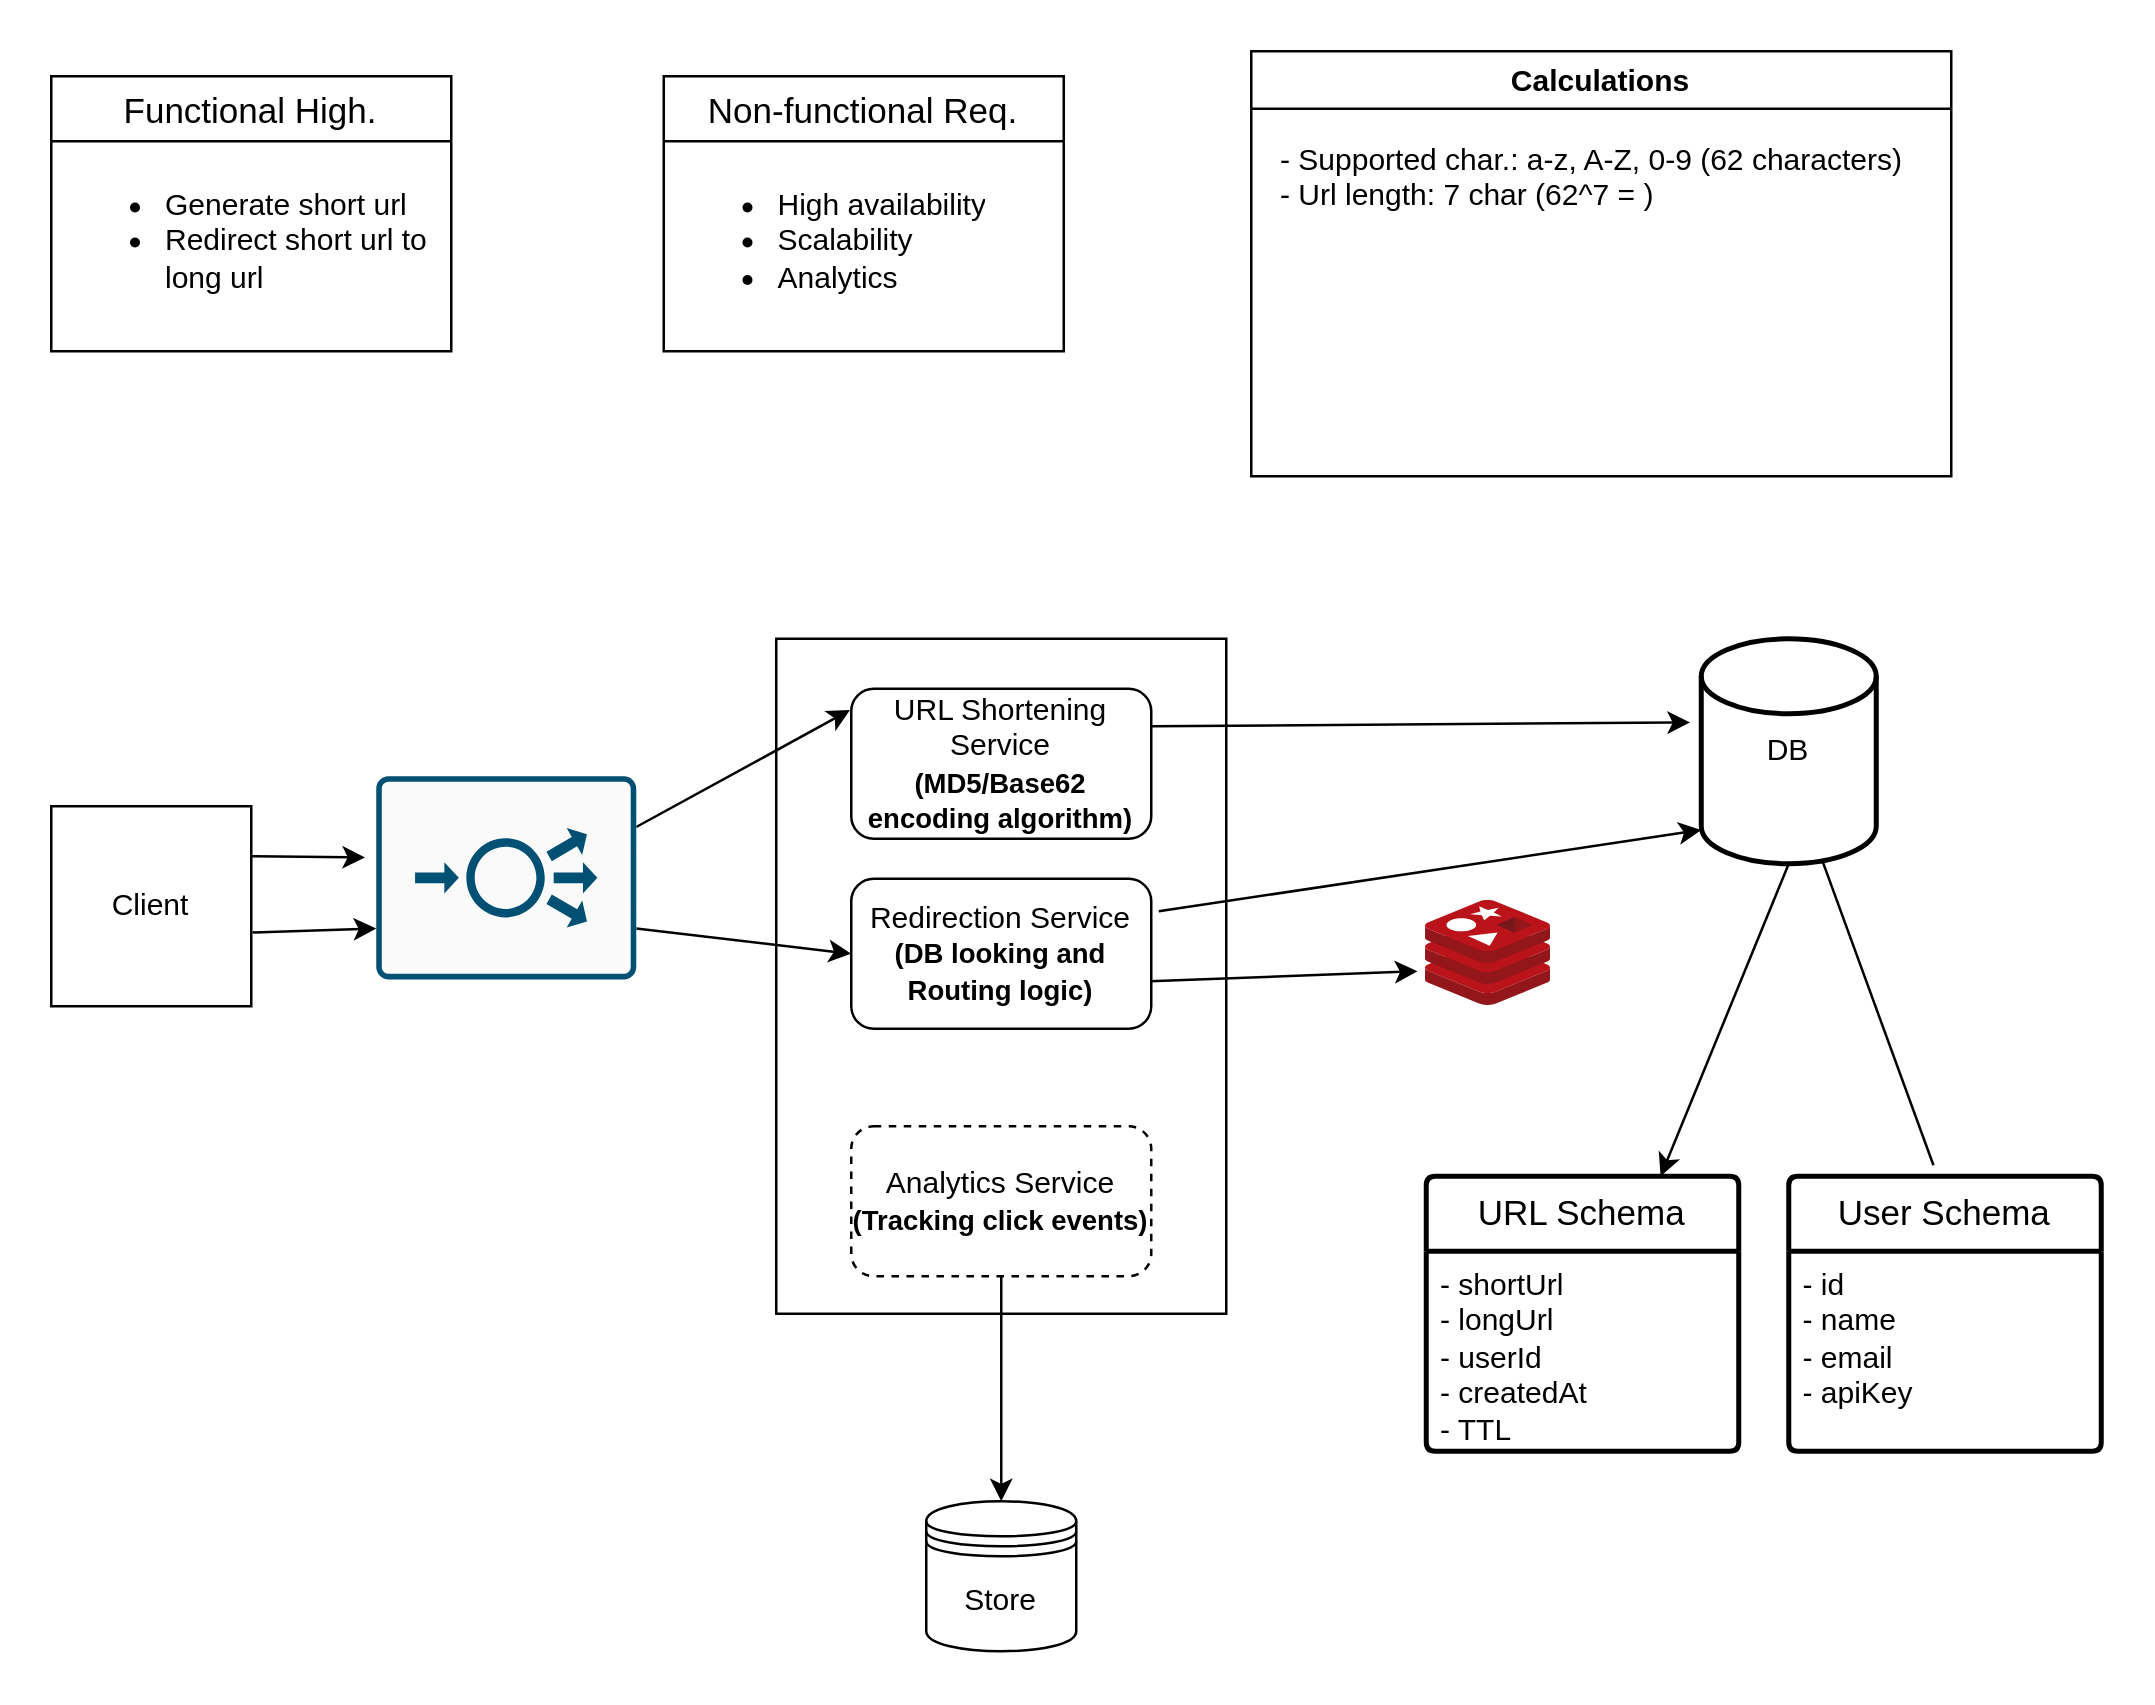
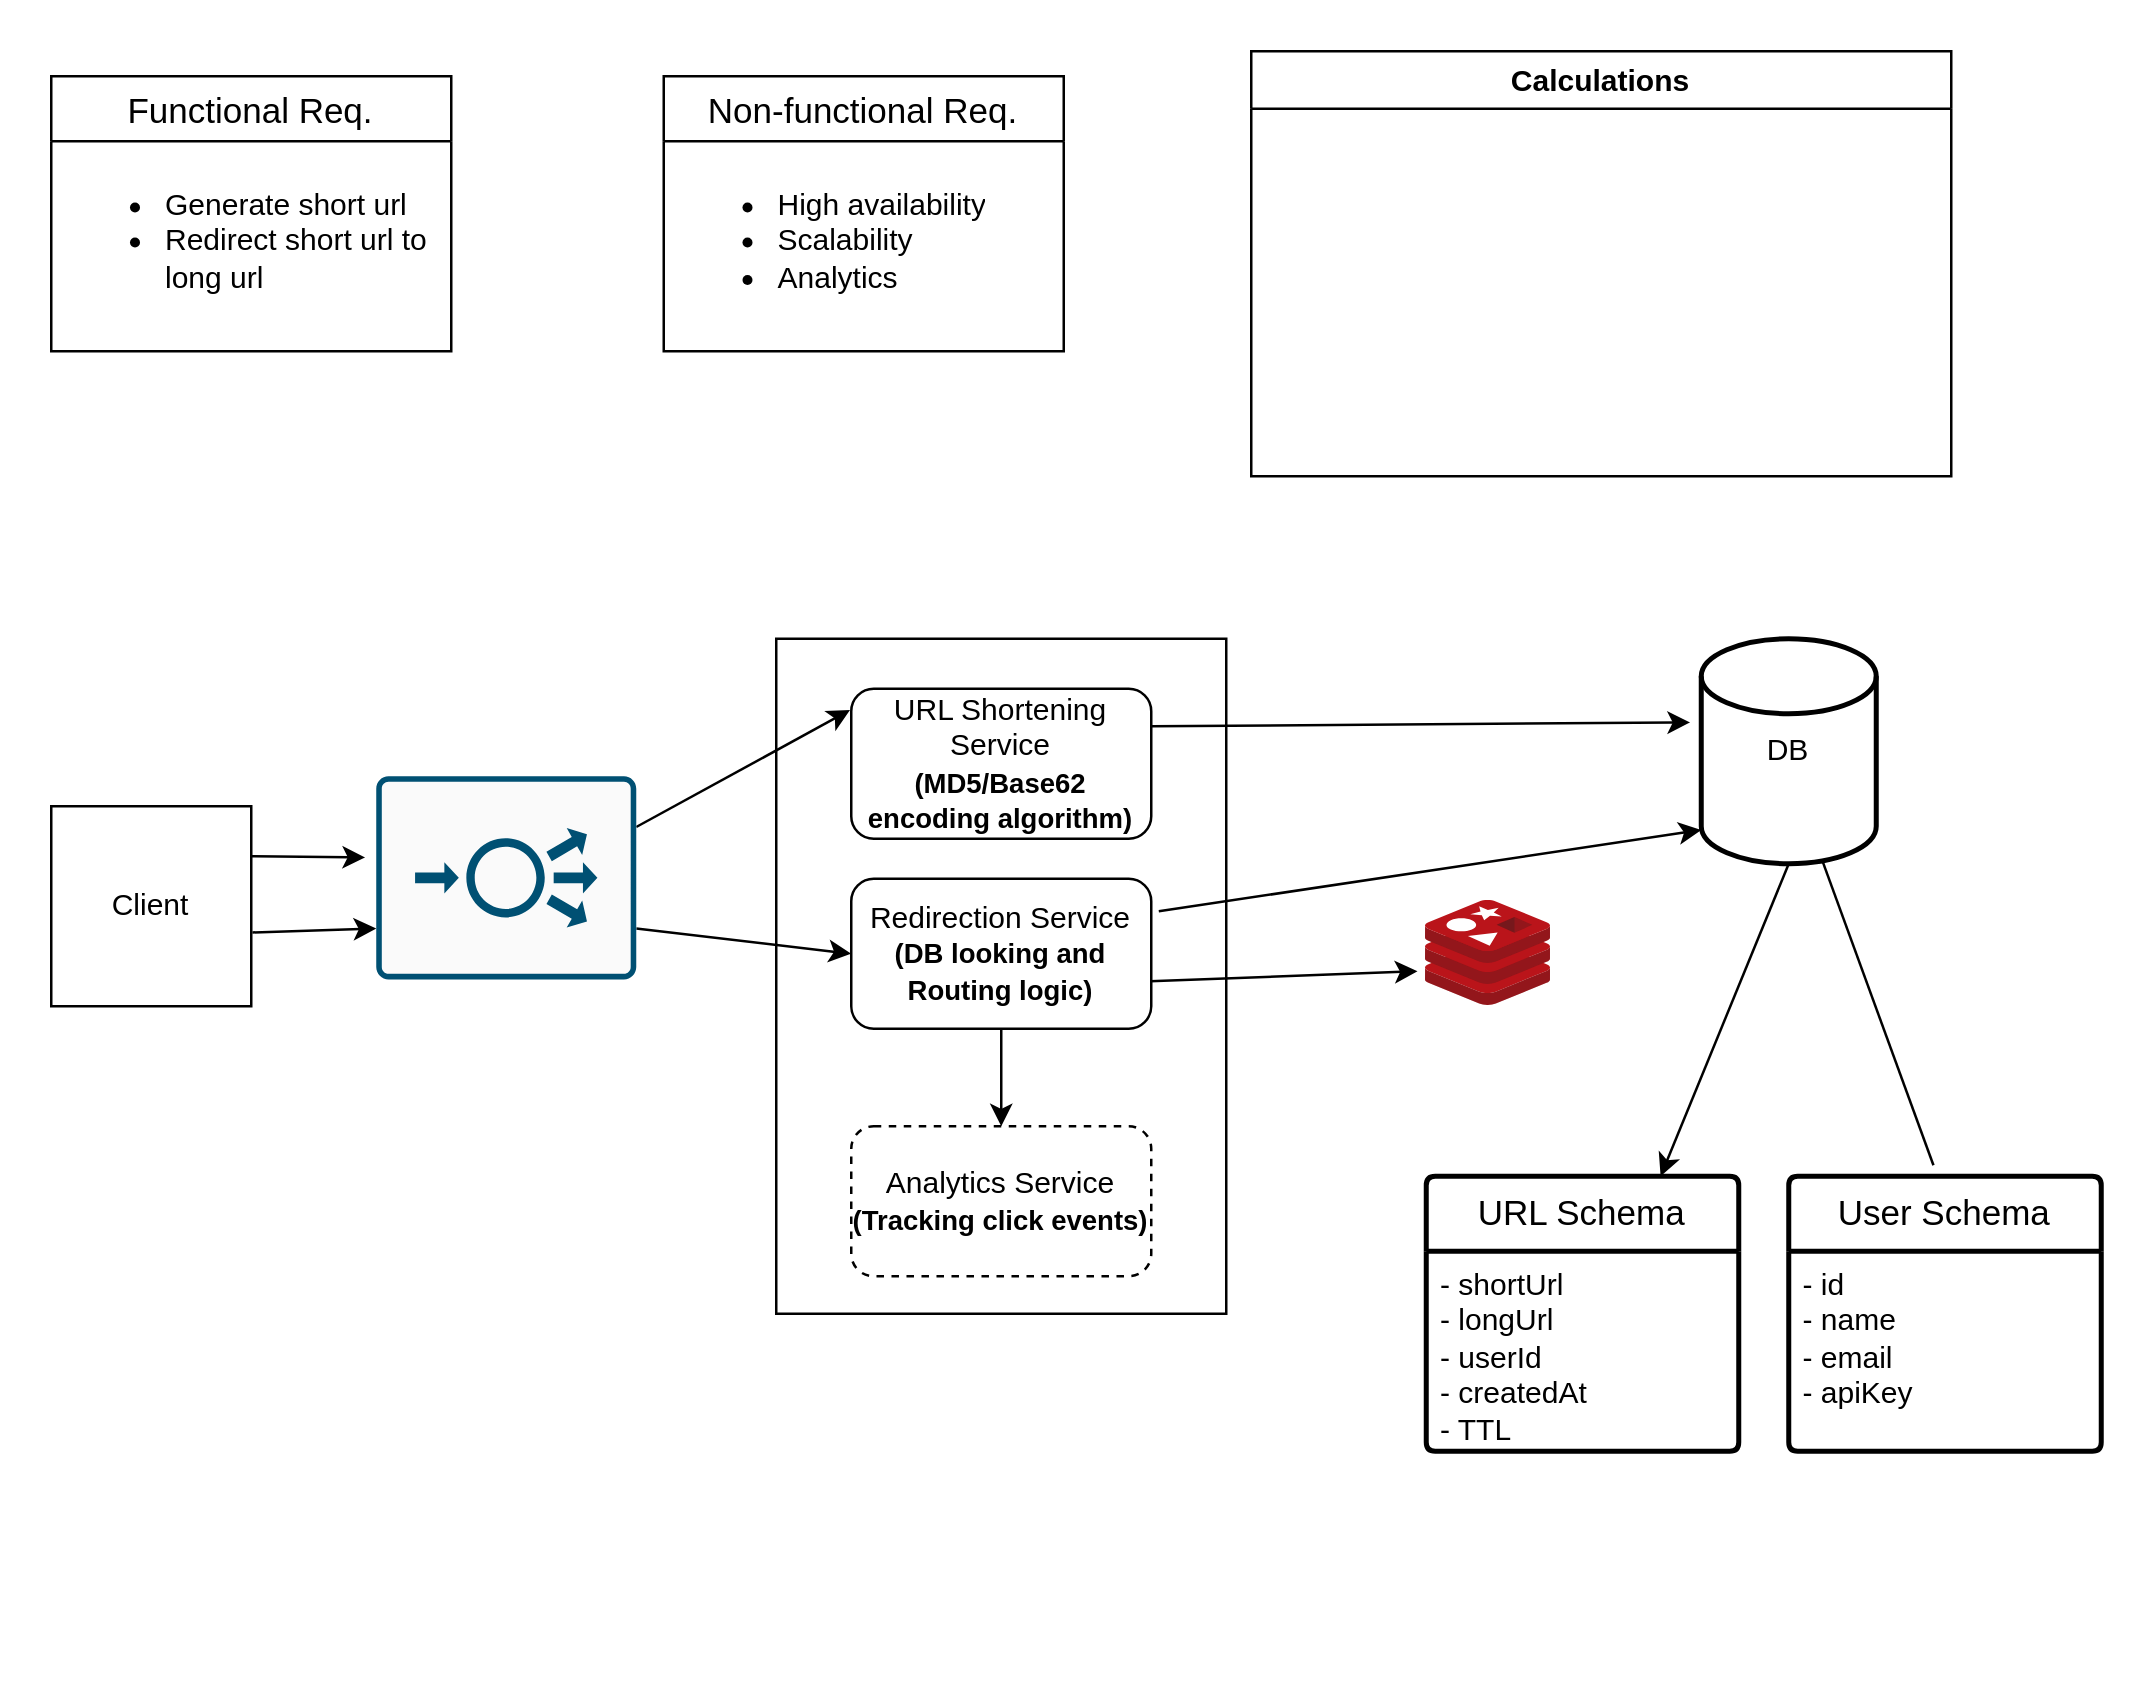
- <mxCell id="8" value="Functional High." style="swimlane;fontStyle=0;childLayout=stackLayout;horizontal=1;startSize=26;horizontalStack=0;resizeParent=1;resizeParentMax=0;resizeLast=0;collapsible=1;marginBottom=0;align=center;fontSize=14;" vertex="1" parent="1"><mxGeometry x="20" y="30" width="160" height="110" as="geometry" /></mxCell>
+ <mxCell id="8" value="Functional Req." style="swimlane;fontStyle=0;childLayout=stackLayout;horizontal=1;startSize=26;horizontalStack=0;resizeParent=1;resizeParentMax=0;resizeLast=0;collapsible=1;marginBottom=0;align=center;fontSize=14;" vertex="1" parent="1"><mxGeometry x="20" y="30" width="160" height="110" as="geometry" /></mxCell>
- <mxCell id="17" value="- Supported char.: a-z, A-Z, 0-9 (62 characters)&lt;div&gt;- Url length: 7 char (62^7 = )&lt;/div&gt;" style="text;html=1;align=left;verticalAlign=top;whiteSpace=wrap;rounded=0;" vertex="1" parent="16"><mxGeometry x="10" y="30" width="260" height="130" as="geometry" /></mxCell>
+ <mxCell id="23" value="" style="endArrow=classic;html=1;rounded=0;entryX=0.5;entryY=0;entryDx=0;entryDy=0;exitX=0.5;exitY=1;exitDx=0;exitDy=0;" edge="1" parent="18" source="21" target="22"><mxGeometry width="50" height="50" relative="1" as="geometry"><mxPoint x="120" y="145" as="sourcePoint" /><mxPoint x="170" y="95" as="targetPoint" /></mxGeometry></mxCell>
- <mxCell id="31" value="" style="endArrow=classic;html=1;rounded=0;entryX=0.5;entryY=0;entryDx=0;entryDy=0;exitX=0.5;exitY=1;exitDx=0;exitDy=0;" edge="1" parent="1" source="22" target="30"><mxGeometry width="50" height="50" relative="1" as="geometry"><mxPoint x="390" y="530" as="sourcePoint" /><mxPoint x="440" y="480" as="targetPoint" /></mxGeometry></mxCell>
- <mxCell id="30" value="Store" style="shape=datastore;whiteSpace=wrap;html=1;" vertex="1" parent="1"><mxGeometry x="370" y="600" width="60" height="60" as="geometry" /></mxCell>
